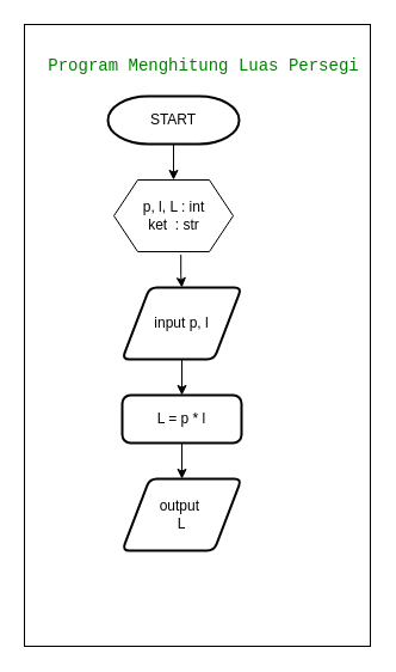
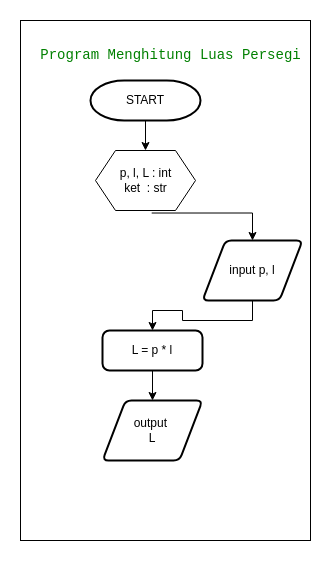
- <mxCell id="9" value="input p, l" style="shape=parallelogram;html=1;strokeWidth=2;perimeter=parallelogramPerimeter;whiteSpace=wrap;rounded=1;arcSize=12;size=0.23;" vertex="1" parent="1"><mxGeometry x="102" y="240" width="100" height="60" as="geometry" /></mxCell>
+ <mxCell id="9" value="input p, l" style="shape=parallelogram;html=1;strokeWidth=2;perimeter=parallelogramPerimeter;whiteSpace=wrap;rounded=1;arcSize=12;size=0.23;" vertex="1" parent="1"><mxGeometry x="202" y="240" width="100" height="60" as="geometry" /></mxCell>
